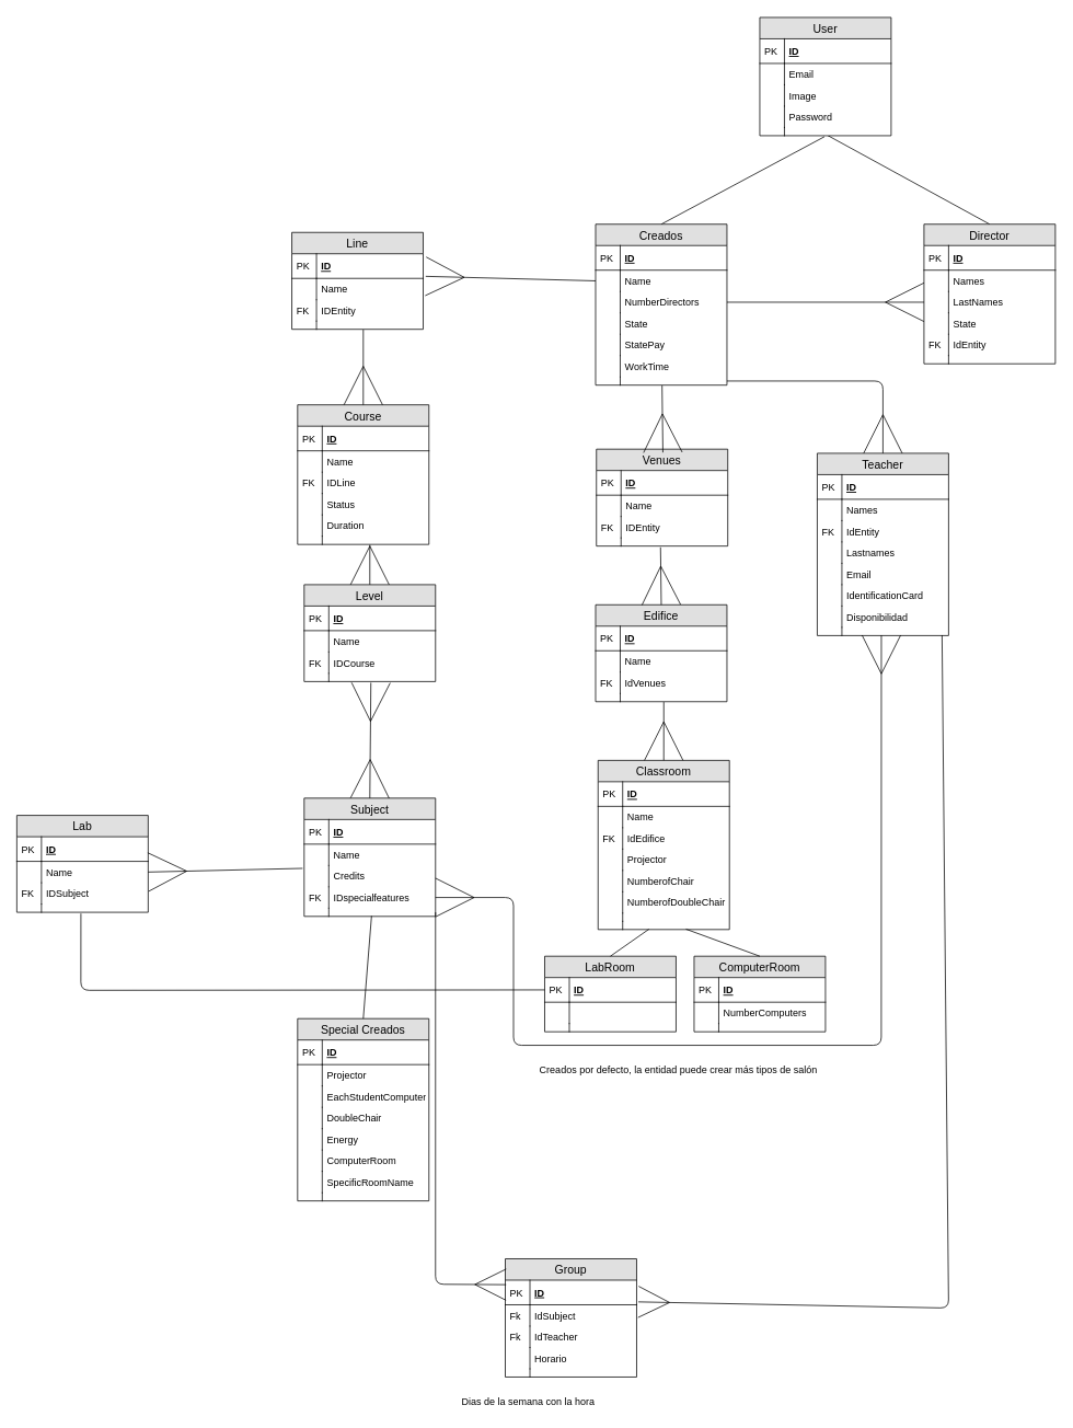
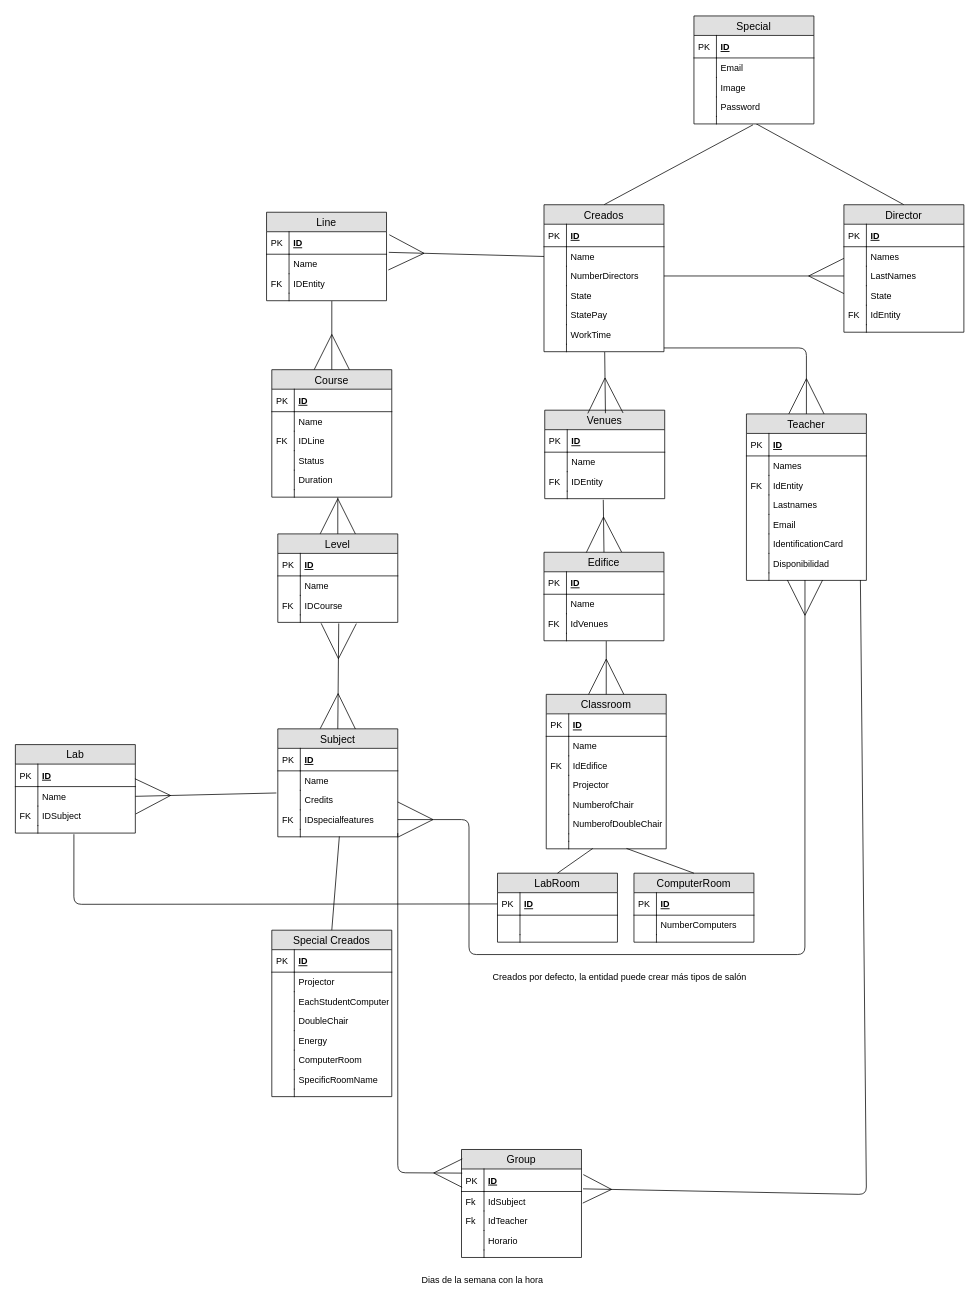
- <mxCell id="4" value="User" style="swimlane;fontStyle=0;childLayout=stackLayout;horizontal=1;startSize=26;fillColor=#e0e0e0;horizontalStack=0;resizeParent=1;resizeParentMax=0;resizeLast=0;collapsible=1;marginBottom=0;swimlaneFillColor=#ffffff;align=center;fontSize=14;" parent="1" vertex="1"><mxGeometry x="925" y="20.222" width="160" height="144" as="geometry" /></mxCell>
+ <mxCell id="4" value="Special" style="swimlane;fontStyle=0;childLayout=stackLayout;horizontal=1;startSize=26;fillColor=#e0e0e0;horizontalStack=0;resizeParent=1;resizeParentMax=0;resizeLast=0;collapsible=1;marginBottom=0;swimlaneFillColor=#ffffff;align=center;fontSize=14;" parent="1" vertex="1"><mxGeometry x="925" y="20.222" width="160" height="144" as="geometry" /></mxCell>
